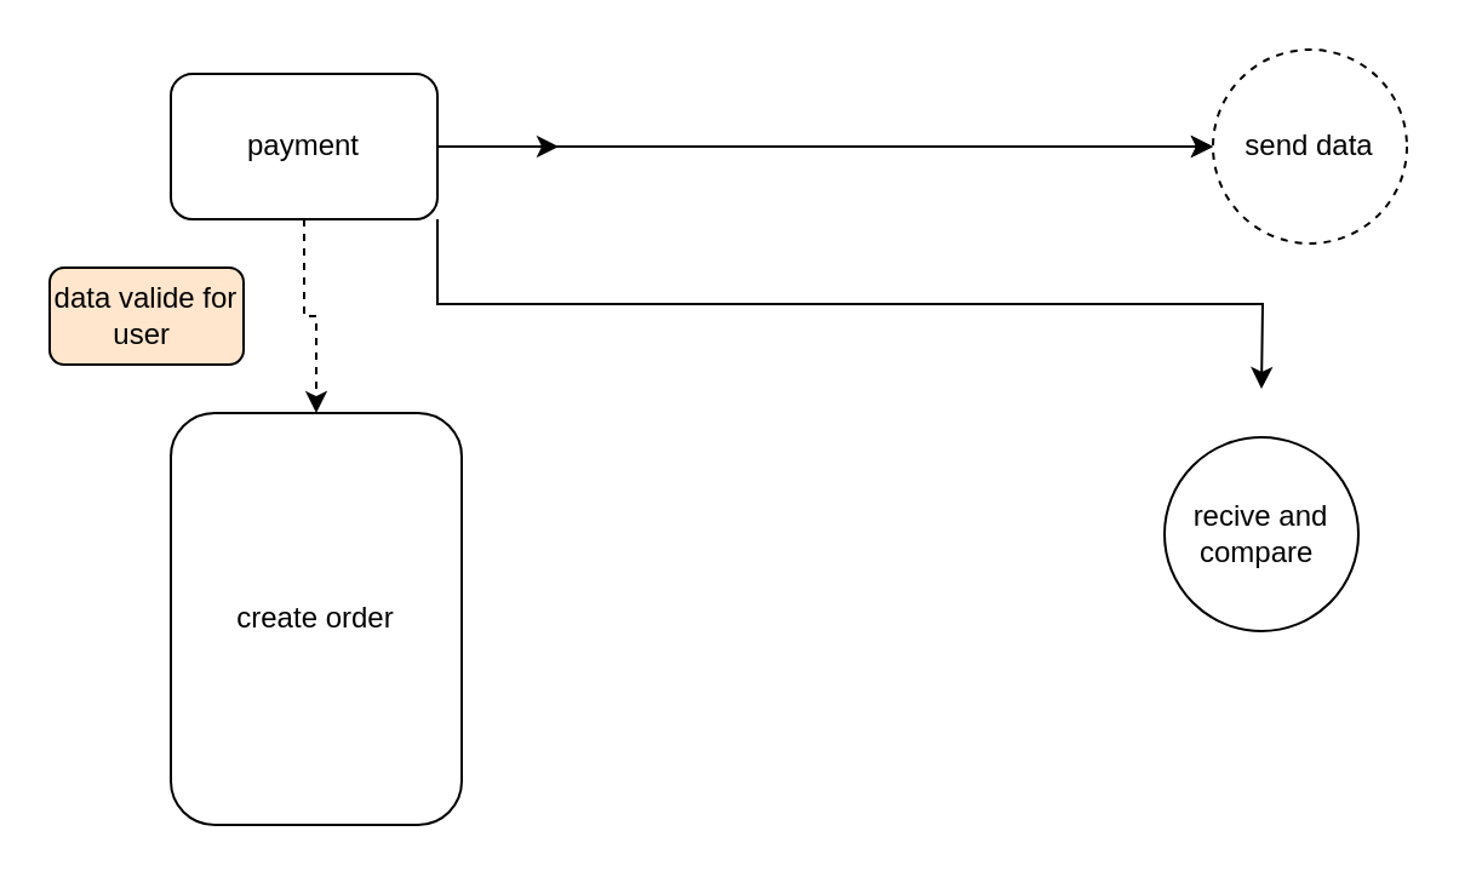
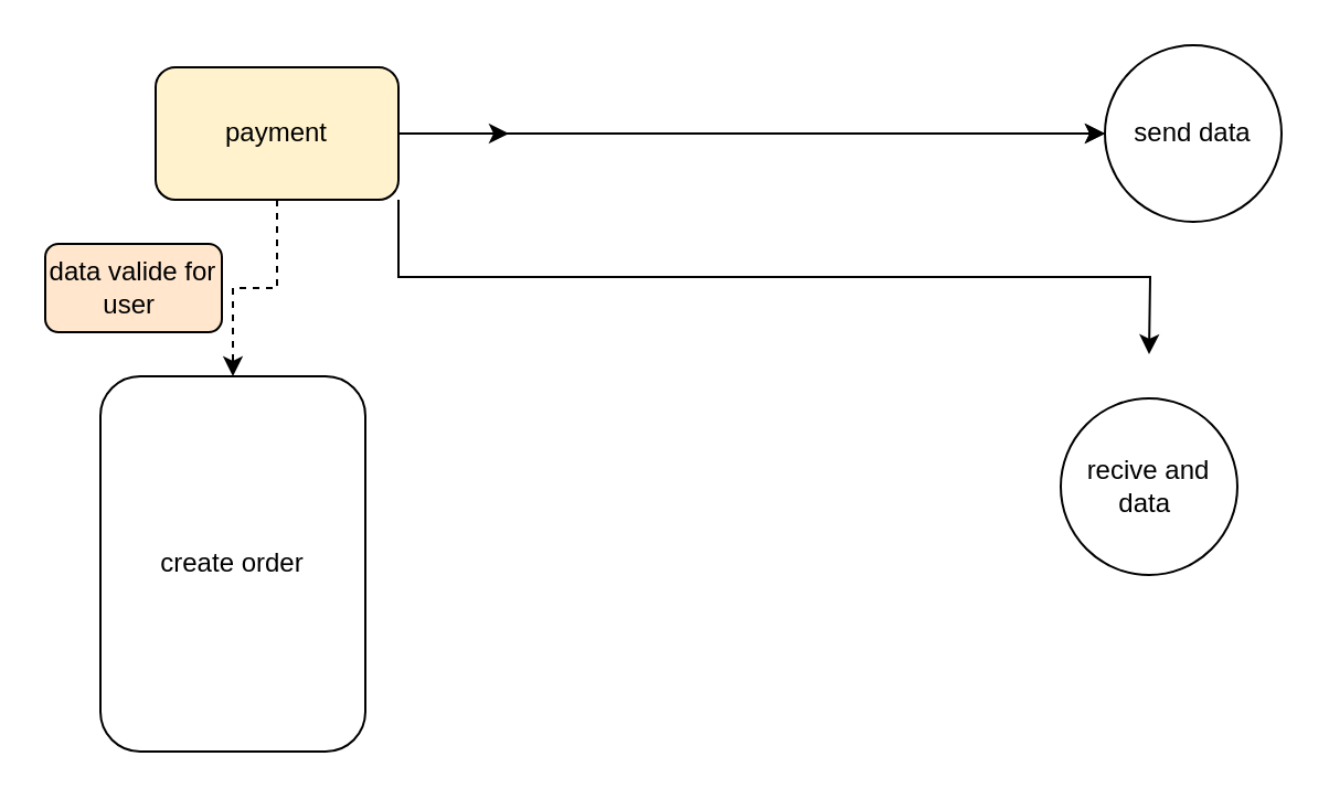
- <mxCell id="7" value="payment" style="rounded=1;whiteSpace=wrap;html=1;" vertex="1" parent="1"><mxGeometry x="70" y="30" width="110" height="60" as="geometry" /></mxCell>
+ <mxCell id="7" value="payment" style="rounded=1;whiteSpace=wrap;html=1;fillColor=#fff2cc;" vertex="1" parent="1"><mxGeometry x="70" y="30" width="110" height="60" as="geometry" /></mxCell>
- <mxCell id="9" value="send data" style="ellipse;whiteSpace=wrap;html=1;rounded=1;dashed=1;" vertex="1" parent="1"><mxGeometry x="500" y="20" width="80" height="80" as="geometry" /></mxCell>
+ <mxCell id="9" value="send data" style="ellipse;whiteSpace=wrap;html=1;rounded=1;" vertex="1" parent="1"><mxGeometry x="500" y="20" width="80" height="80" as="geometry" /></mxCell>
- <mxCell id="10" value="recive and compare&amp;nbsp;" style="ellipse;whiteSpace=wrap;html=1;aspect=fixed;" vertex="1" parent="1"><mxGeometry x="480" y="180" width="80" height="80" as="geometry" /></mxCell>
+ <mxCell id="10" value="recive and data&amp;nbsp;" style="ellipse;whiteSpace=wrap;html=1;aspect=fixed;" vertex="1" parent="1"><mxGeometry x="480" y="180" width="80" height="80" as="geometry" /></mxCell>
- <mxCell id="8" value="create order" style="rounded=1;whiteSpace=wrap;html=1;" vertex="1" parent="1"><mxGeometry x="70" y="170" width="120" height="170" as="geometry" /></mxCell>
+ <mxCell id="8" value="create order" style="rounded=1;whiteSpace=wrap;html=1;" vertex="1" parent="1"><mxGeometry x="45" y="170" width="120" height="170" as="geometry" /></mxCell>
